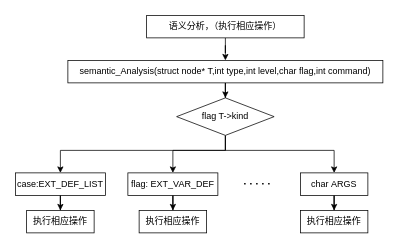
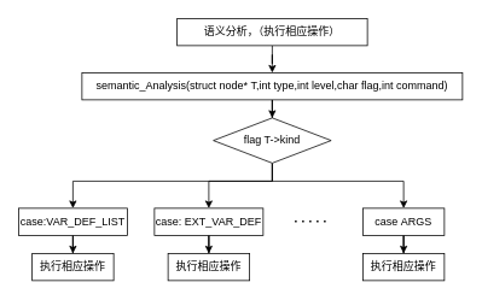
- <mxCell id="11" value="case:EXT_DEF_LIST" style="rounded=0;whiteSpace=wrap;html=1;" vertex="1" parent="1"><mxGeometry x="20" y="230" width="120" height="30" as="geometry" /></mxCell>
+ <mxCell id="11" value="case:VAR_DEF_LIST" style="rounded=0;whiteSpace=wrap;html=1;" vertex="1" parent="1"><mxGeometry x="20" y="230" width="120" height="30" as="geometry" /></mxCell>
- <mxCell id="13" value="flag: EXT_VAR_DEF" style="whiteSpace=wrap;html=1;" vertex="1" parent="1"><mxGeometry x="170" y="230" width="120" height="30" as="geometry" /></mxCell>
+ <mxCell id="13" value="case: EXT_VAR_DEF" style="whiteSpace=wrap;html=1;" vertex="1" parent="1"><mxGeometry x="170" y="230" width="120" height="30" as="geometry" /></mxCell>
- <mxCell id="16" value="char&amp;nbsp;ARGS" style="whiteSpace=wrap;html=1;" vertex="1" parent="1"><mxGeometry x="400" y="230" width="90" height="30" as="geometry" /></mxCell>
+ <mxCell id="16" value="case&amp;nbsp;ARGS" style="whiteSpace=wrap;html=1;" vertex="1" parent="1"><mxGeometry x="400" y="230" width="90" height="30" as="geometry" /></mxCell>
